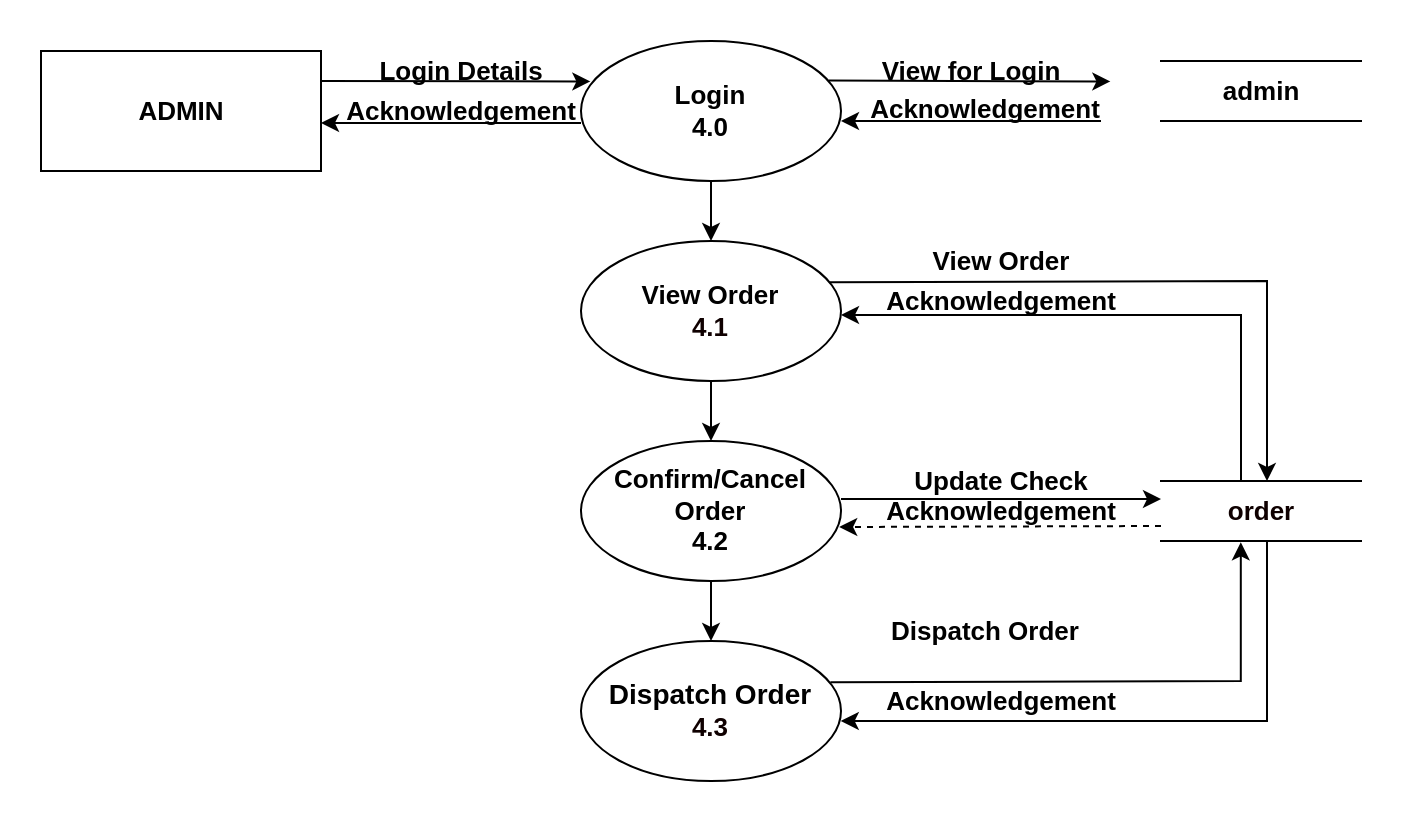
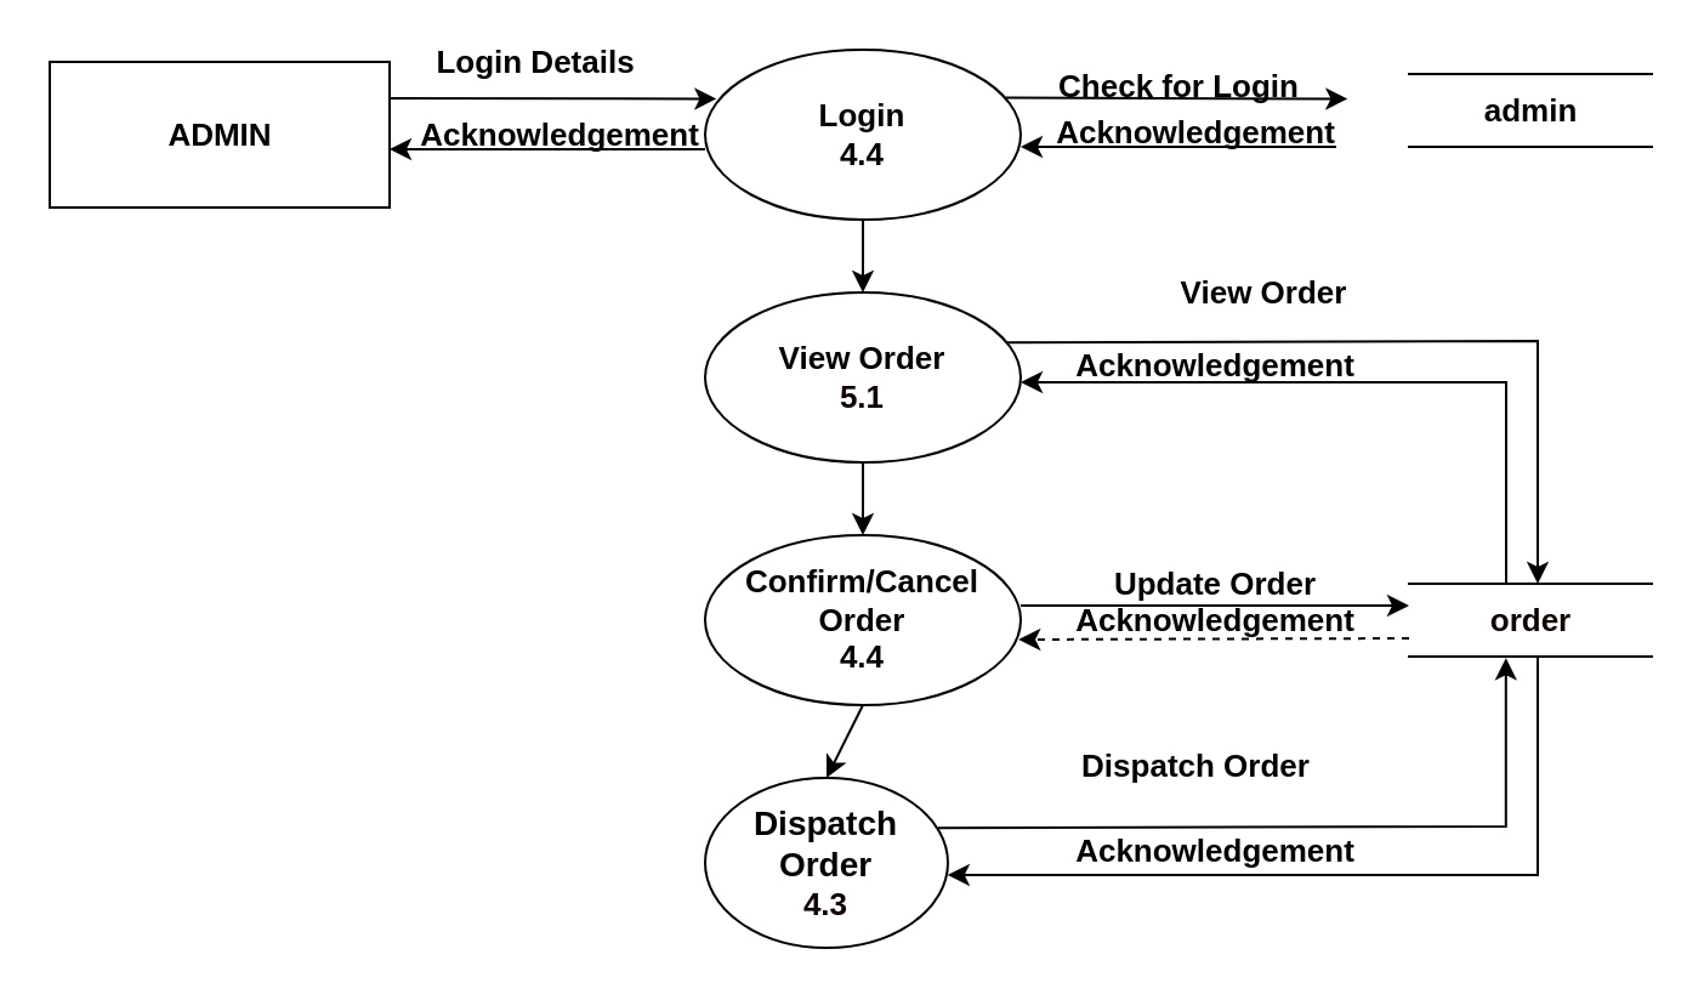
- <mxCell id="22" value="&lt;b&gt;&lt;font color=&quot;#000000&quot; style=&quot;font-size: 13px&quot;&gt;Login Details&lt;/font&gt;&lt;/b&gt;" style="text;html=1;align=center;verticalAlign=middle;resizable=0;points=[];autosize=1;strokeColor=none;fillColor=none;" vertex="1" parent="1"><mxGeometry x="180" y="25" width="100" height="20" as="geometry" /></mxCell>
+ <mxCell id="22" value="&lt;b&gt;&lt;font color=&quot;#000000&quot; style=&quot;font-size: 13px&quot;&gt;Login Details&lt;/font&gt;&lt;/b&gt;" style="text;html=1;align=center;verticalAlign=middle;resizable=0;points=[];autosize=1;strokeColor=none;fillColor=none;" vertex="1" parent="1"><mxGeometry x="170" y="15" width="100" height="20" as="geometry" /></mxCell>
- <mxCell id="24" value="&lt;b&gt;View for Login&lt;/b&gt;" style="text;html=1;align=center;verticalAlign=middle;resizable=0;points=[];autosize=1;strokeColor=none;fillColor=none;fontSize=13;fontColor=#000000;" vertex="1" parent="1"><mxGeometry x="430" y="25" width="110" height="20" as="geometry" /></mxCell>
+ <mxCell id="24" value="&lt;b&gt;Check for Login&lt;/b&gt;" style="text;html=1;align=center;verticalAlign=middle;resizable=0;points=[];autosize=1;strokeColor=none;fillColor=none;fontSize=13;fontColor=#000000;" vertex="1" parent="1"><mxGeometry x="430" y="25" width="110" height="20" as="geometry" /></mxCell>
- <mxCell id="4" value="&lt;b style=&quot;font-size: 13px&quot;&gt;&lt;font color=&quot;#000000&quot; style=&quot;font-size: 13px&quot;&gt;Login&lt;br&gt;4.0&lt;/font&gt;&lt;/b&gt;" style="ellipse;whiteSpace=wrap;html=1;strokeColor=#000000;fillColor=none;" parent="1" vertex="1"><mxGeometry x="290" y="20" width="130" height="70" as="geometry" /></mxCell>
+ <mxCell id="4" value="&lt;b style=&quot;font-size: 13px&quot;&gt;&lt;font color=&quot;#000000&quot; style=&quot;font-size: 13px&quot;&gt;Login&lt;br&gt;4.4&lt;/font&gt;&lt;/b&gt;" style="ellipse;whiteSpace=wrap;html=1;strokeColor=#000000;fillColor=none;" parent="1" vertex="1"><mxGeometry x="290" y="20" width="130" height="70" as="geometry" /></mxCell>
- <mxCell id="26" value="&lt;b&gt;&lt;font style=&quot;font-size: 13px&quot; color=&quot;#000000&quot;&gt;View Order&lt;/font&gt;&lt;/b&gt;" style="text;html=1;align=center;verticalAlign=middle;resizable=0;points=[];autosize=1;strokeColor=none;fillColor=none;" vertex="1" parent="1"><mxGeometry x="460" y="120" width="80" height="20" as="geometry" /></mxCell>
+ <mxCell id="26" value="&lt;b&gt;&lt;font style=&quot;font-size: 13px&quot; color=&quot;#000000&quot;&gt;View Order&lt;/font&gt;&lt;/b&gt;" style="text;html=1;align=center;verticalAlign=middle;resizable=0;points=[];autosize=1;strokeColor=none;fillColor=none;" vertex="1" parent="1"><mxGeometry x="480" y="110" width="80" height="20" as="geometry" /></mxCell>
- <mxCell id="12" value="&lt;font color=&quot;#000000&quot;&gt;&lt;span style=&quot;font-size: 13px&quot;&gt;&lt;b&gt;View Order&lt;br&gt;&lt;/b&gt;&lt;/span&gt;&lt;/font&gt;&lt;b&gt;&lt;font style=&quot;font-size: 13px&quot; color=&quot;#0f0000&quot;&gt;4.1&lt;/font&gt;&lt;/b&gt;" style="ellipse;whiteSpace=wrap;html=1;strokeColor=#000000;fillColor=none;" parent="1" vertex="1"><mxGeometry x="290" y="120" width="130" height="70" as="geometry" /></mxCell>
+ <mxCell id="12" value="&lt;font color=&quot;#000000&quot;&gt;&lt;span style=&quot;font-size: 13px&quot;&gt;&lt;b&gt;View Order&lt;br&gt;&lt;/b&gt;&lt;/span&gt;&lt;/font&gt;&lt;b&gt;&lt;font style=&quot;font-size: 13px&quot; color=&quot;#0f0000&quot;&gt;5.1&lt;/font&gt;&lt;/b&gt;" style="ellipse;whiteSpace=wrap;html=1;strokeColor=#000000;fillColor=none;" parent="1" vertex="1"><mxGeometry x="290" y="120" width="130" height="70" as="geometry" /></mxCell>
- <mxCell id="28" value="&lt;b&gt;&lt;font style=&quot;font-size: 13px&quot; color=&quot;#000000&quot;&gt;Update Check&lt;/font&gt;&lt;/b&gt;" style="text;html=1;align=center;verticalAlign=middle;resizable=0;points=[];autosize=1;strokeColor=none;fillColor=none;" vertex="1" parent="1"><mxGeometry x="450" y="230" width="100" height="20" as="geometry" /></mxCell>
+ <mxCell id="28" value="&lt;b&gt;&lt;font style=&quot;font-size: 13px&quot; color=&quot;#000000&quot;&gt;Update Order&lt;/font&gt;&lt;/b&gt;" style="text;html=1;align=center;verticalAlign=middle;resizable=0;points=[];autosize=1;strokeColor=none;fillColor=none;" vertex="1" parent="1"><mxGeometry x="450" y="230" width="100" height="20" as="geometry" /></mxCell>
- <mxCell id="15" value="&lt;font style=&quot;font-size: 13px&quot; color=&quot;#000000&quot;&gt;&lt;b&gt;Confirm/Cancel Order&lt;br&gt;4.2&lt;/b&gt;&lt;/font&gt;" style="ellipse;whiteSpace=wrap;html=1;strokeColor=#000000;fillColor=none;" parent="1" vertex="1"><mxGeometry x="290" y="220" width="130" height="70" as="geometry" /></mxCell>
+ <mxCell id="15" value="&lt;font style=&quot;font-size: 13px&quot; color=&quot;#000000&quot;&gt;&lt;b&gt;Confirm/Cancel Order&lt;br&gt;4.4&lt;/b&gt;&lt;/font&gt;" style="ellipse;whiteSpace=wrap;html=1;strokeColor=#000000;fillColor=none;" parent="1" vertex="1"><mxGeometry x="290" y="220" width="130" height="70" as="geometry" /></mxCell>
- <mxCell id="17" value="&lt;font color=&quot;#000000&quot;&gt;&lt;span style=&quot;font-size: 14px&quot;&gt;&lt;b&gt;Dispatch Order&lt;br&gt;&lt;/b&gt;&lt;/span&gt;&lt;/font&gt;&lt;b&gt;&lt;font style=&quot;font-size: 13px&quot; color=&quot;#0f0000&quot;&gt;4.3&lt;/font&gt;&lt;/b&gt;" style="ellipse;whiteSpace=wrap;html=1;strokeColor=#000000;fillColor=none;" parent="1" vertex="1"><mxGeometry x="290" y="320" width="130" height="70" as="geometry" /></mxCell>
+ <mxCell id="17" value="&lt;font color=&quot;#000000&quot;&gt;&lt;span style=&quot;font-size: 14px&quot;&gt;&lt;b&gt;Dispatch Order&lt;br&gt;&lt;/b&gt;&lt;/span&gt;&lt;/font&gt;&lt;b&gt;&lt;font style=&quot;font-size: 13px&quot; color=&quot;#0f0000&quot;&gt;4.3&lt;/font&gt;&lt;/b&gt;" style="ellipse;whiteSpace=wrap;html=1;strokeColor=#000000;fillColor=none;" parent="1" vertex="1"><mxGeometry x="290" y="320" width="100" height="70" as="geometry" /></mxCell>
